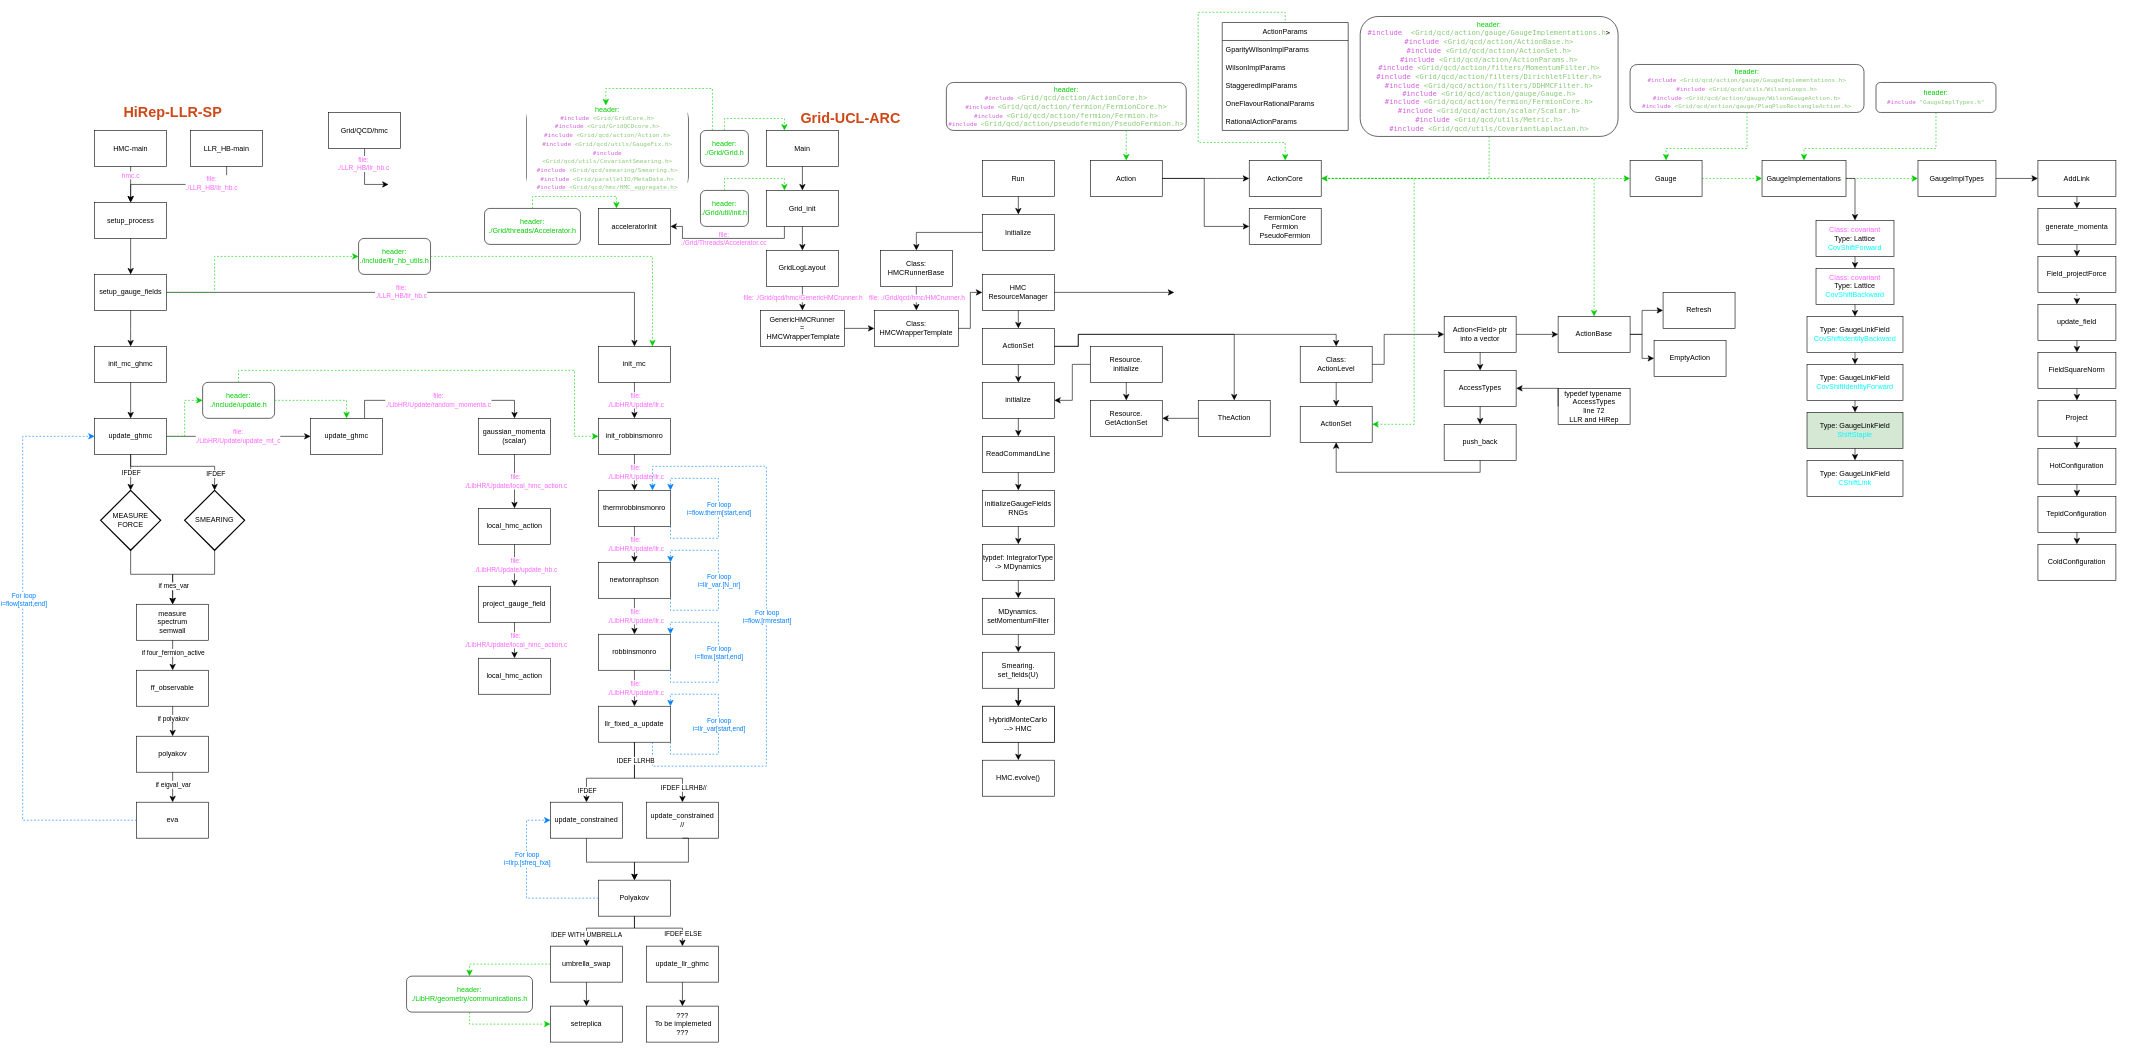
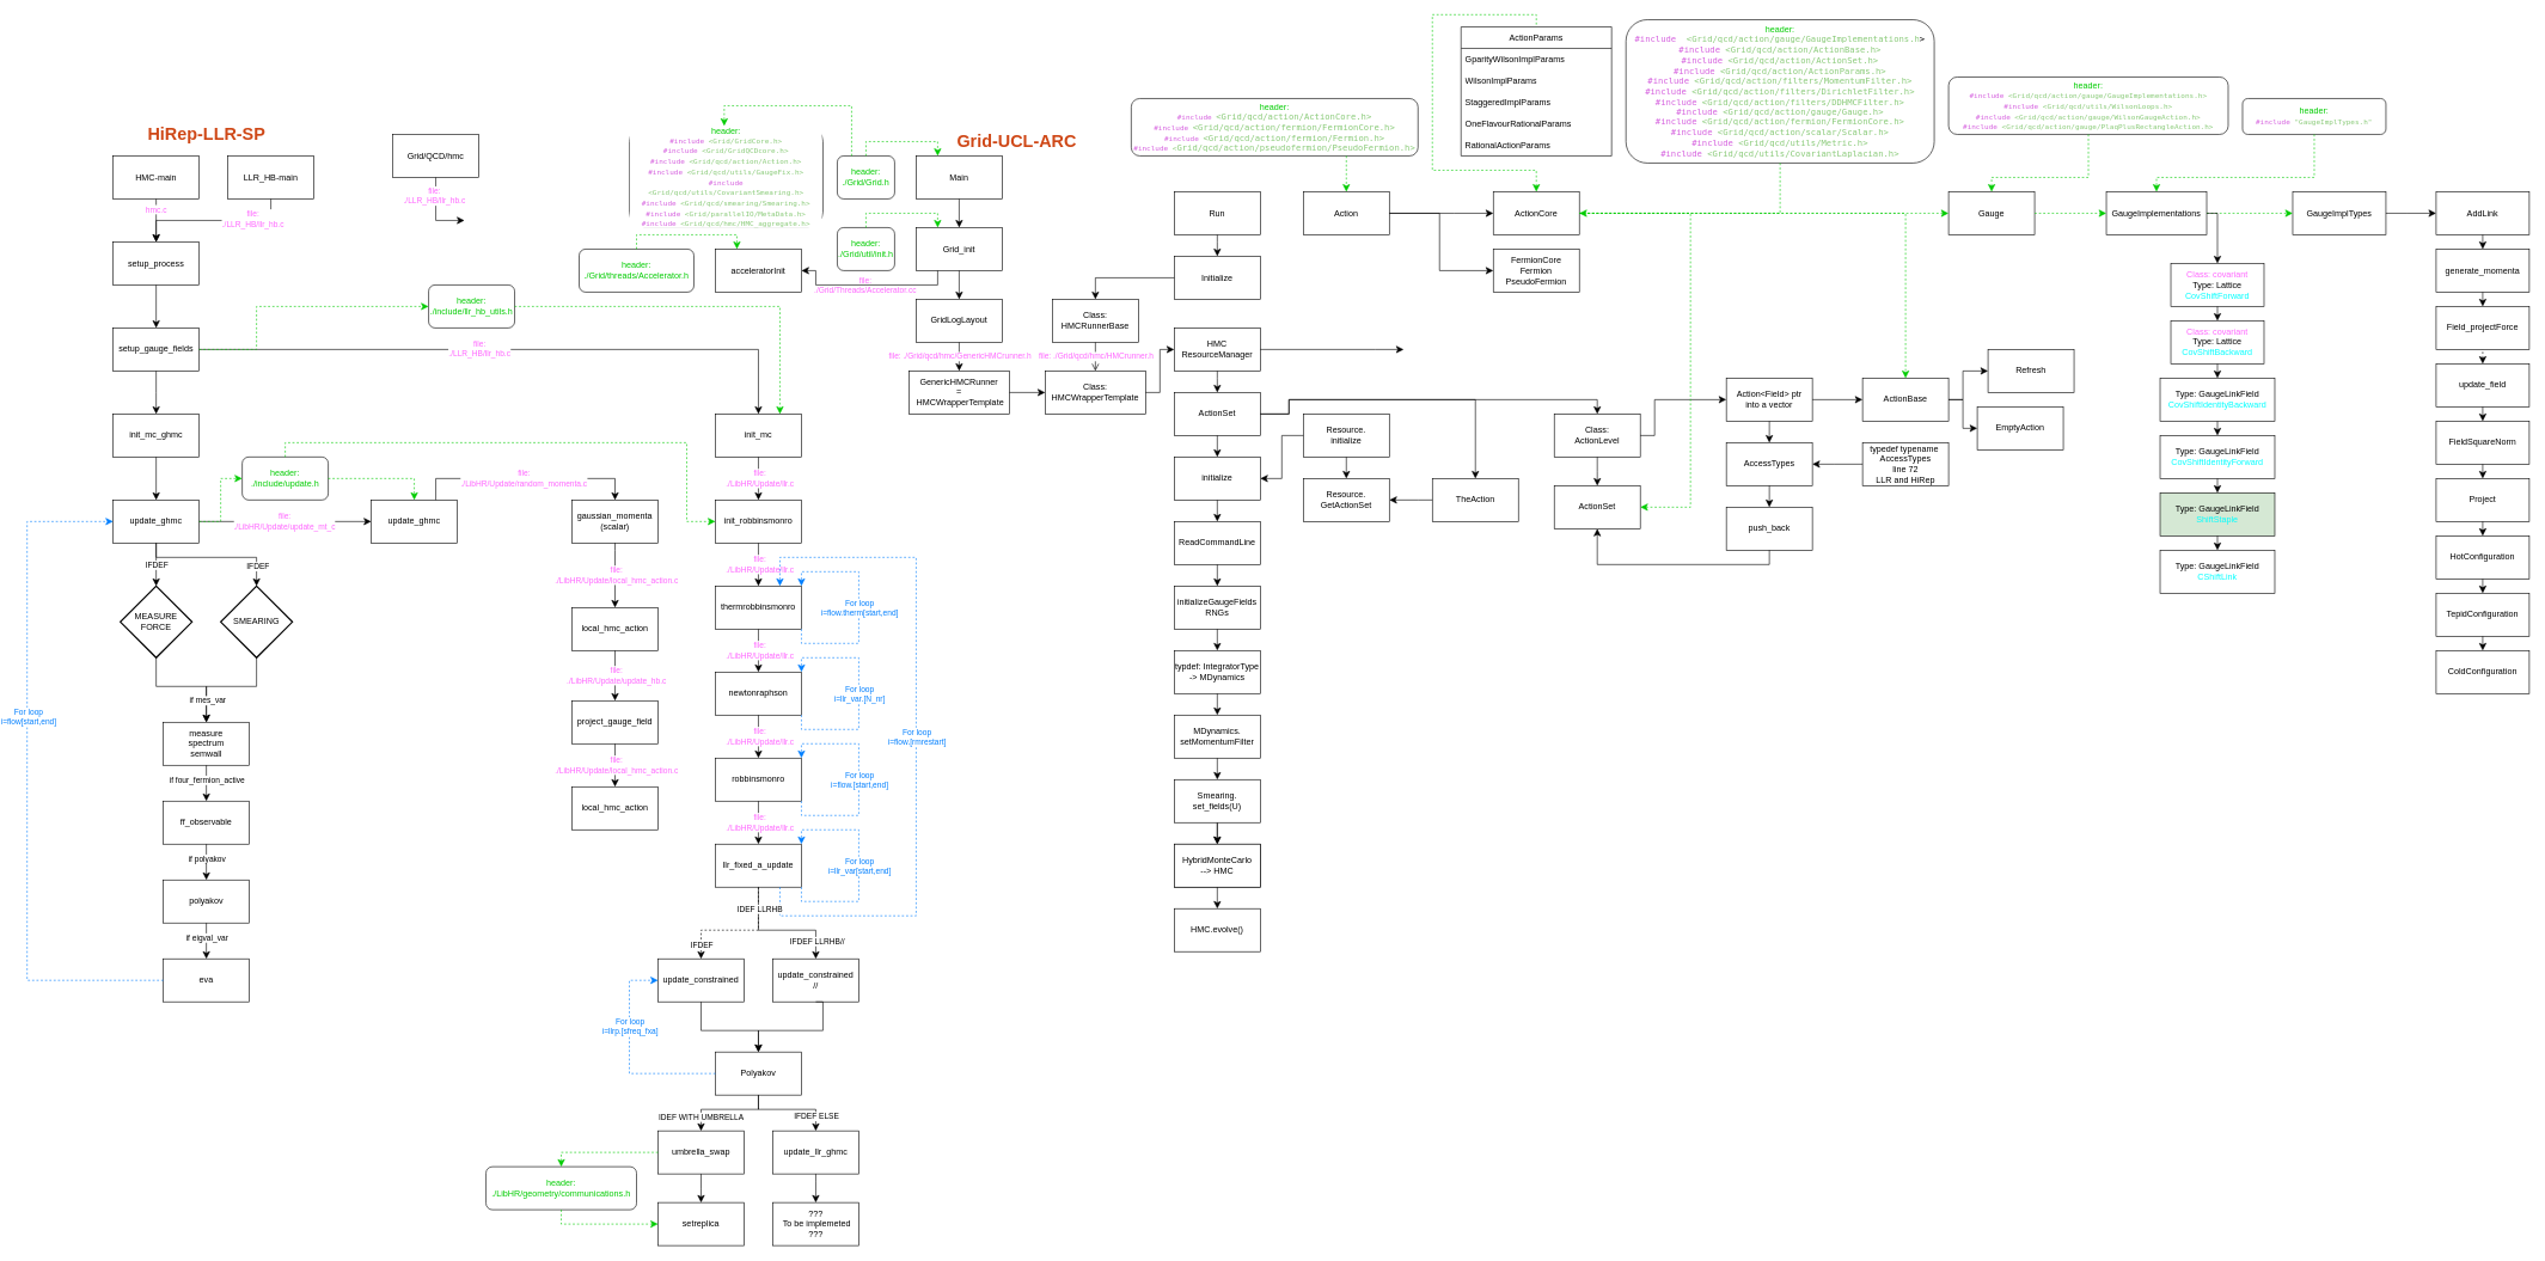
- <mxCell id="138" value="" style="edgeStyle=segmentEdgeStyle;endArrow=classic;html=1;curved=0;rounded=0;endSize=8;startSize=8;exitX=0.5;exitY=1;exitDx=0;exitDy=0;entryX=0.5;entryY=0;entryDx=0;entryDy=0;" parent="1" source="136" target="135" edge="1"><mxGeometry width="50" height="50" relative="1" as="geometry"><mxPoint x="1340" y="397" as="sourcePoint" /><mxPoint x="1340" y="437" as="targetPoint" /><Array as="points" /></mxGeometry></mxCell>
+ <mxCell id="138" value="" style="edgeStyle=segmentEdgeStyle;endArrow=open;html=1;curved=0;rounded=0;endSize=8;startSize=8;exitX=0.5;exitY=1;exitDx=0;exitDy=0;entryX=0.5;entryY=0;entryDx=0;entryDy=0;" parent="1" source="136" target="135" edge="1"><mxGeometry width="50" height="50" relative="1" as="geometry"><mxPoint x="1340" y="397" as="sourcePoint" /><mxPoint x="1340" y="437" as="targetPoint" /><Array as="points" /></mxGeometry></mxCell>
- <mxCell id="184" value="typedef typename&amp;nbsp;&lt;br&gt;AccessTypes&lt;br&gt;line 72&lt;br&gt;LLR and HiRep" style="rounded=0;whiteSpace=wrap;html=1;" parent="1" vertex="1"><mxGeometry x="2580" y="647" width="120" height="60" as="geometry" /></mxCell>
+ <mxCell id="184" value="typedef typename&amp;nbsp;&lt;br&gt;AccessTypes&lt;br&gt;line 72&lt;br&gt;LLR and HiRep" style="rounded=0;whiteSpace=wrap;html=1;" parent="1" vertex="1"><mxGeometry x="2580" y="617" width="120" height="60" as="geometry" /></mxCell>
- <mxCell id="90" value="" style="edgeStyle=segmentEdgeStyle;endArrow=classic;html=1;curved=0;rounded=0;endSize=8;startSize=8;exitX=0.5;exitY=1;exitDx=0;exitDy=0;entryX=0.5;entryY=0;entryDx=0;entryDy=0;" parent="1" source="79" target="88" edge="1"><mxGeometry width="50" height="50" relative="1" as="geometry"><mxPoint x="790" y="1257" as="sourcePoint" /><mxPoint x="790" y="1317" as="targetPoint" /><Array as="points"><mxPoint x="1040" y="1297" /><mxPoint x="960" y="1297" /></Array></mxGeometry></mxCell>
+ <mxCell id="90" value="" style="edgeStyle=segmentEdgeStyle;endArrow=classic;html=1;curved=0;rounded=0;endSize=8;startSize=8;exitX=0.5;exitY=1;exitDx=0;exitDy=0;entryX=0.5;entryY=0;entryDx=0;entryDy=0;dashed=1;" parent="1" source="79" target="88" edge="1"><mxGeometry width="50" height="50" relative="1" as="geometry"><mxPoint x="790" y="1257" as="sourcePoint" /><mxPoint x="790" y="1317" as="targetPoint" /><Array as="points"><mxPoint x="1040" y="1297" /><mxPoint x="960" y="1297" /></Array></mxGeometry></mxCell>
